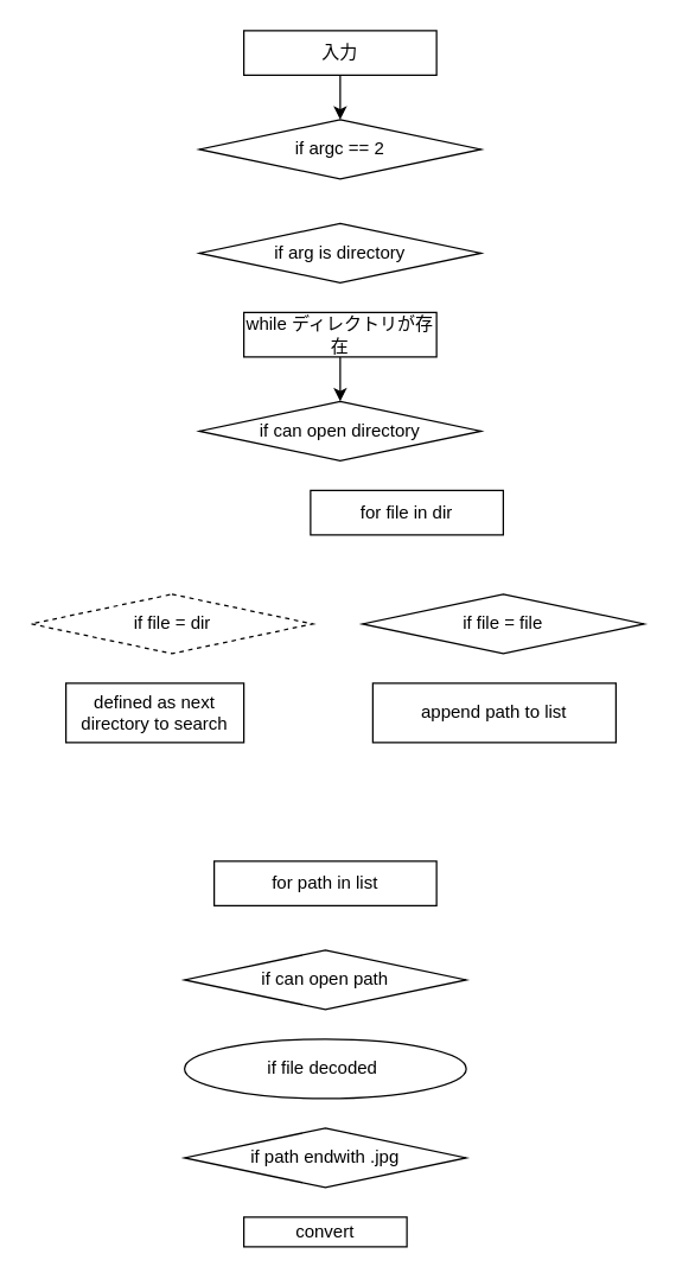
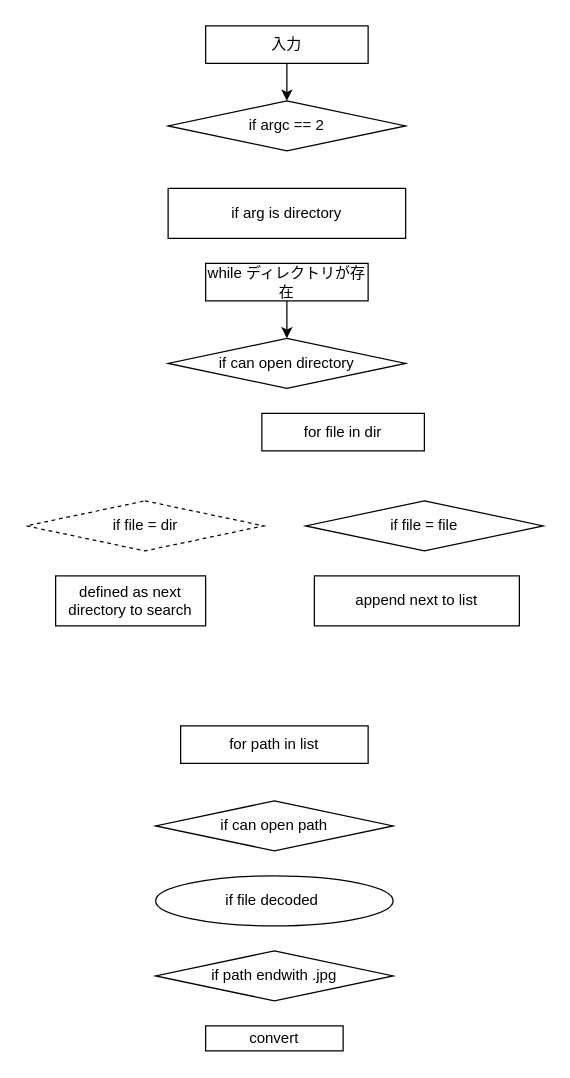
- <mxCell id="12" value="if arg is directory" style="rhombus;whiteSpace=wrap;html=1;" parent="1" vertex="1"><mxGeometry x="134" y="150" width="190" height="40" as="geometry" /></mxCell>
+ <mxCell id="12" value="if arg is directory" style="whiteSpace=wrap;html=1;rounded=0;" parent="1" vertex="1"><mxGeometry x="134" y="150" width="190" height="40" as="geometry" /></mxCell>
- <mxCell id="8" value="append path to list" style="rounded=0;whiteSpace=wrap;html=1;" parent="1" vertex="1"><mxGeometry x="251" y="460" width="164" height="40" as="geometry" /></mxCell>
+ <mxCell id="8" value="append next to list" style="rounded=0;whiteSpace=wrap;html=1;" parent="1" vertex="1"><mxGeometry x="251" y="460" width="164" height="40" as="geometry" /></mxCell>
